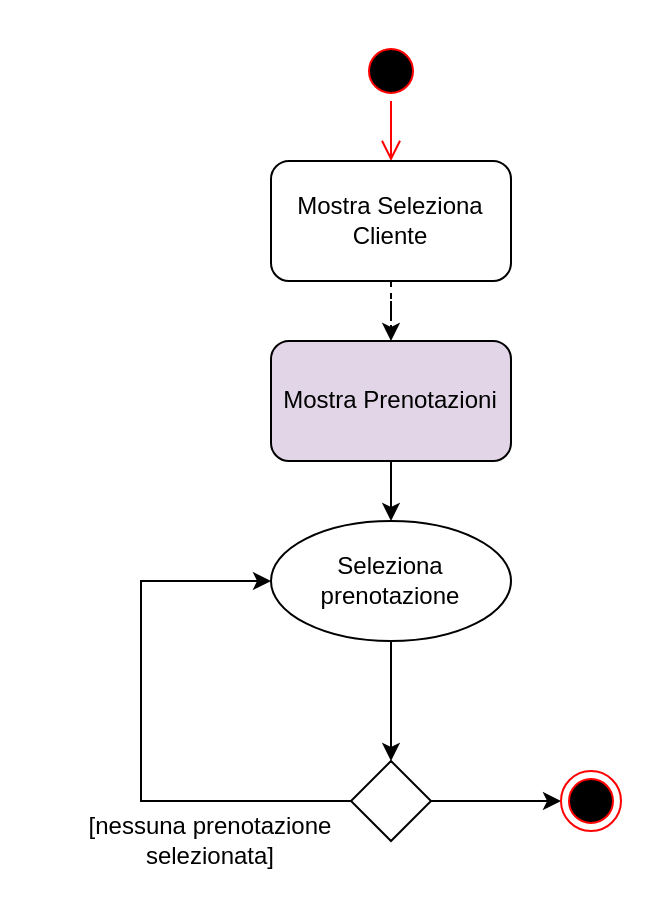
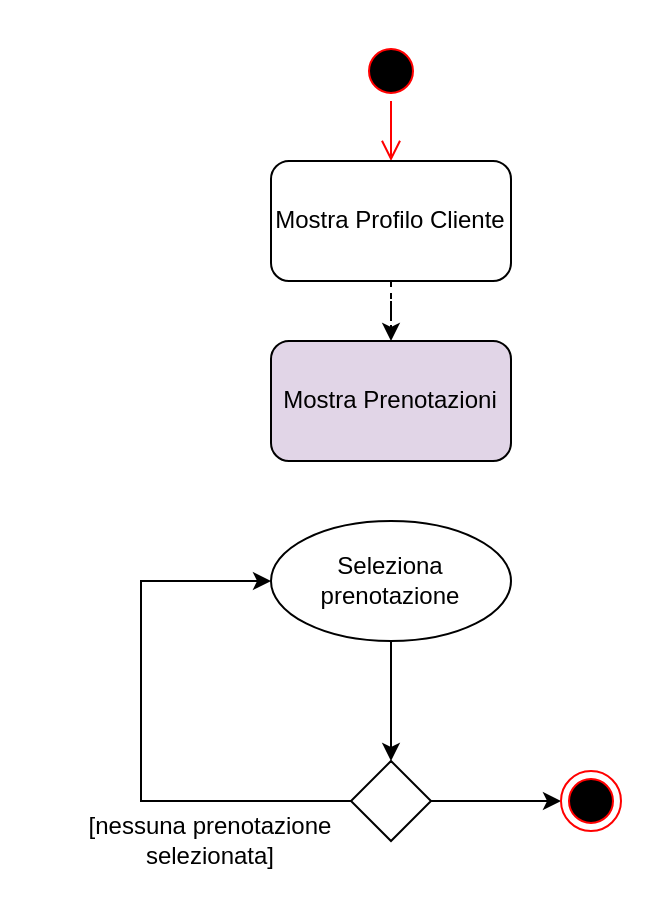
- <mxCell id="5" value="Mostra Seleziona Cliente" style="rounded=1;whiteSpace=wrap;html=1;" vertex="1" parent="1"><mxGeometry x="135" y="80" width="120" height="60" as="geometry" /></mxCell>
+ <mxCell id="5" value="Mostra Profilo Cliente" style="rounded=1;whiteSpace=wrap;html=1;" vertex="1" parent="1"><mxGeometry x="135" y="80" width="120" height="60" as="geometry" /></mxCell>
- <mxCell id="6" value="" style="edgeStyle=orthogonalEdgeStyle;rounded=0;orthogonalLoop=1;jettySize=auto;html=1;" edge="1" parent="1" source="7" target="9"><mxGeometry relative="1" as="geometry" /></mxCell>
